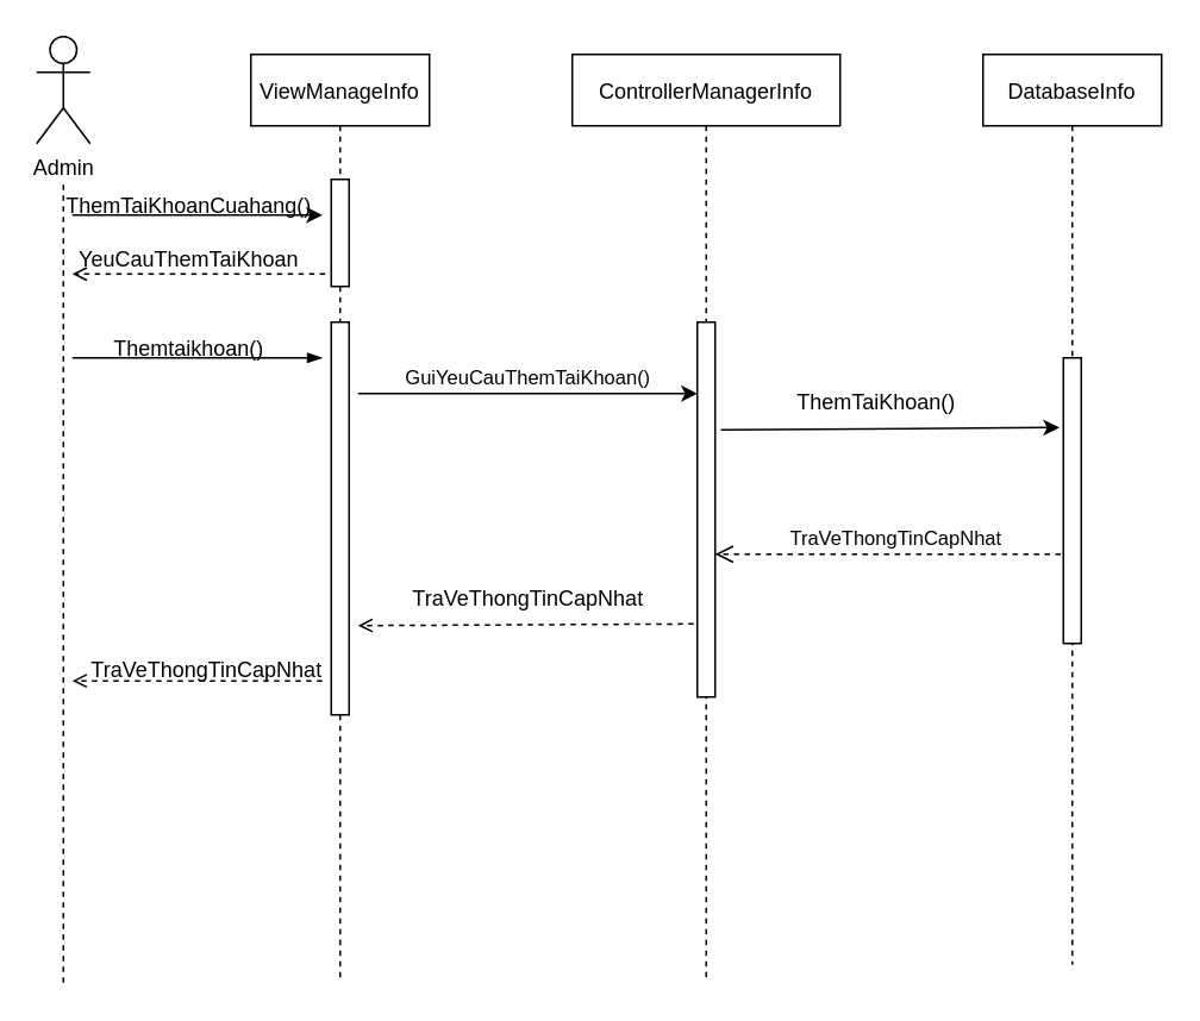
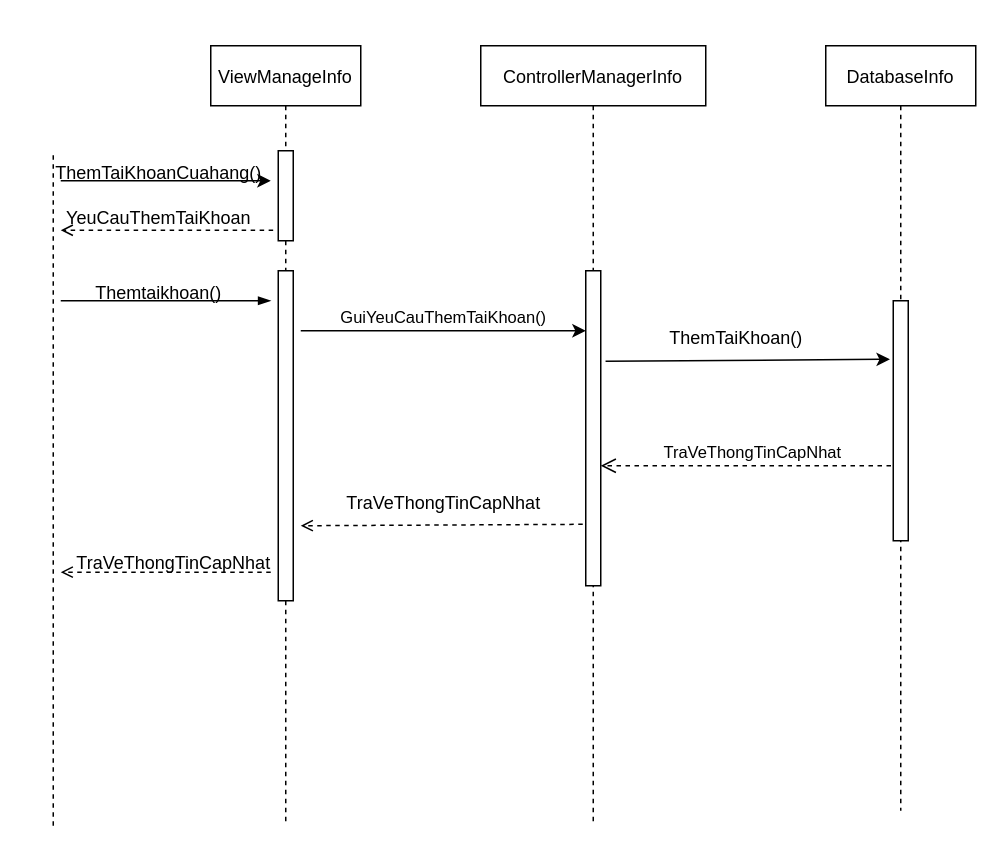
- <mxCell id="10" value="Admin" style="shape=umlActor;verticalLabelPosition=bottom;verticalAlign=top;html=1;outlineConnect=0;" parent="1" vertex="1"><mxGeometry x="20" y="20" width="30" height="60" as="geometry" /></mxCell>
